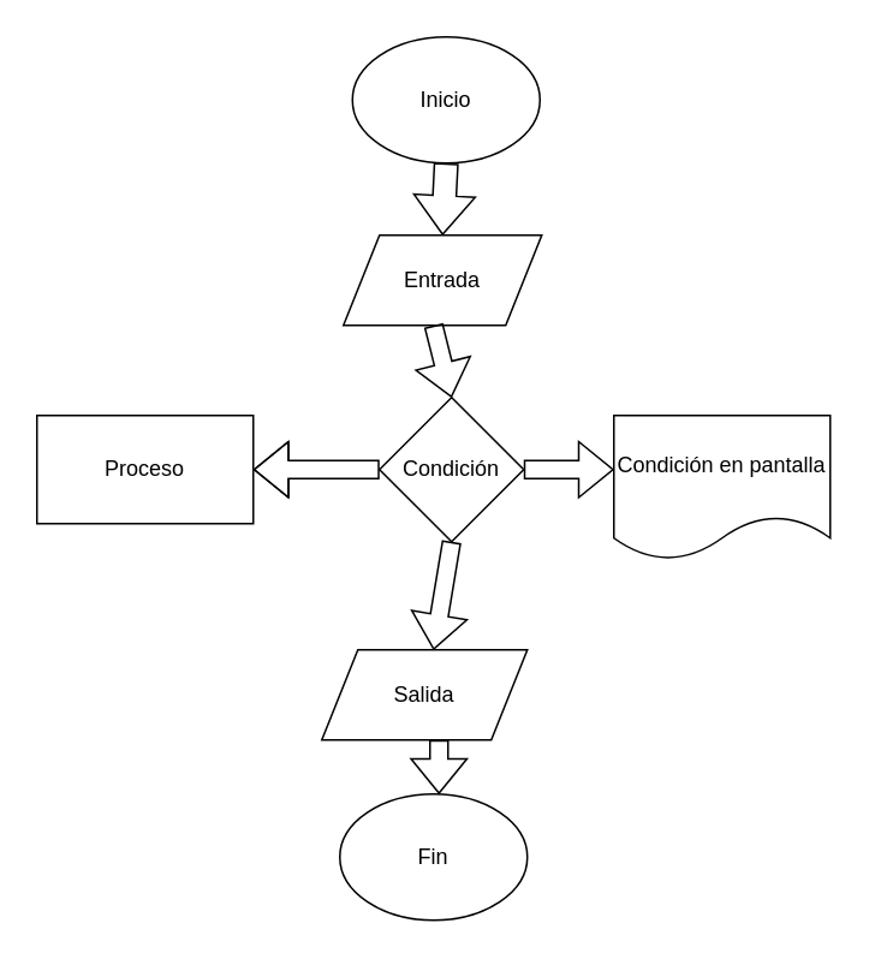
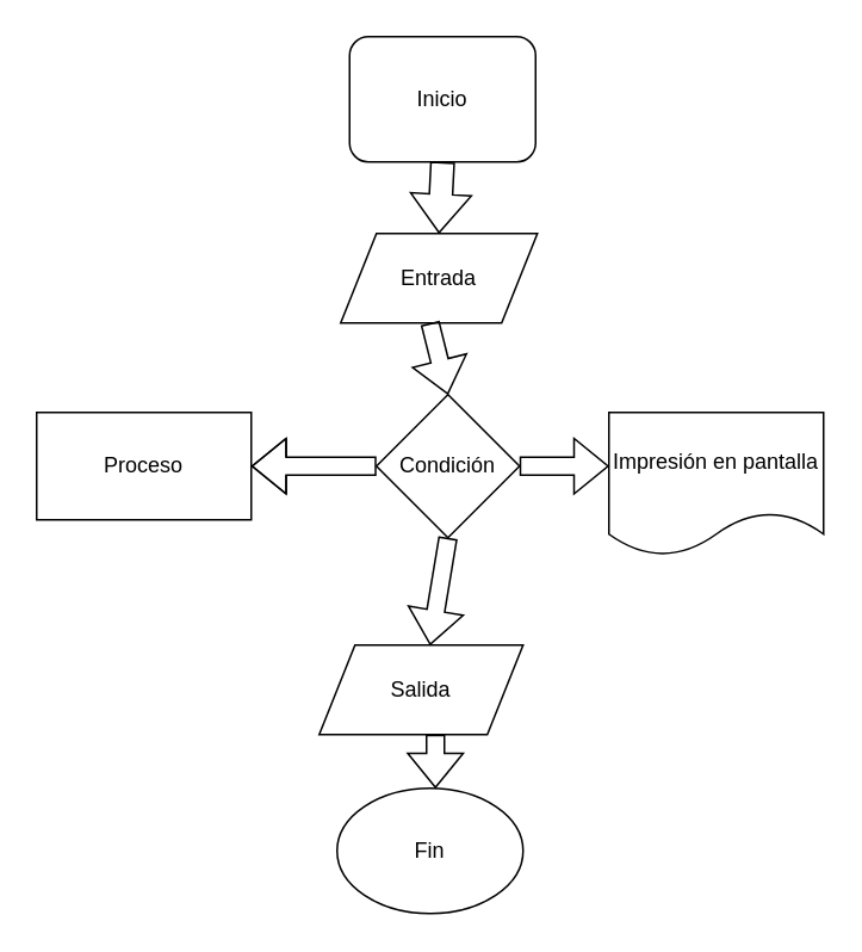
- <mxCell id="2" value="Inicio" style="ellipse;whiteSpace=wrap;html=1;" parent="1" vertex="1"><mxGeometry x="195" y="20" width="104" height="70" as="geometry" /></mxCell>
+ <mxCell id="2" value="Inicio" style="whiteSpace=wrap;html=1;rounded=1;" parent="1" vertex="1"><mxGeometry x="195" y="20" width="104" height="70" as="geometry" /></mxCell>
- <mxCell id="10" value="Condición en pantalla" style="shape=document;whiteSpace=wrap;html=1;boundedLbl=1;" vertex="1" parent="1"><mxGeometry x="340" y="230" width="120" height="80" as="geometry" /></mxCell>
+ <mxCell id="10" value="Impresión en pantalla" style="shape=document;whiteSpace=wrap;html=1;boundedLbl=1;" vertex="1" parent="1"><mxGeometry x="340" y="230" width="120" height="80" as="geometry" /></mxCell>
